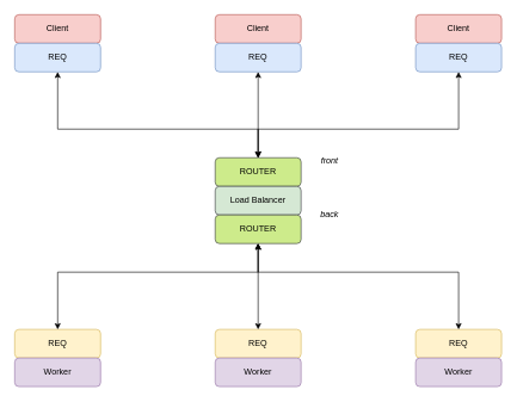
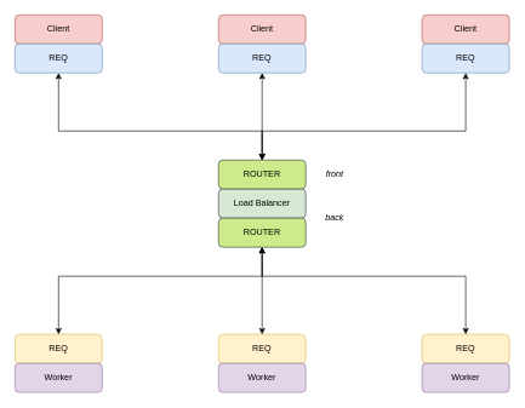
- <mxCell id="23" value="&lt;i&gt;front&lt;/i&gt;" style="text;html=1;align=center;verticalAlign=middle;whiteSpace=wrap;rounded=0;" vertex="1" parent="1"><mxGeometry x="430" y="210" width="60" height="30" as="geometry" /></mxCell>
+ <mxCell id="23" value="&lt;i&gt;front&lt;/i&gt;" style="text;html=1;align=center;verticalAlign=middle;whiteSpace=wrap;rounded=0;" vertex="1" parent="1"><mxGeometry x="430" y="225" width="60" height="30" as="geometry" /></mxCell>
